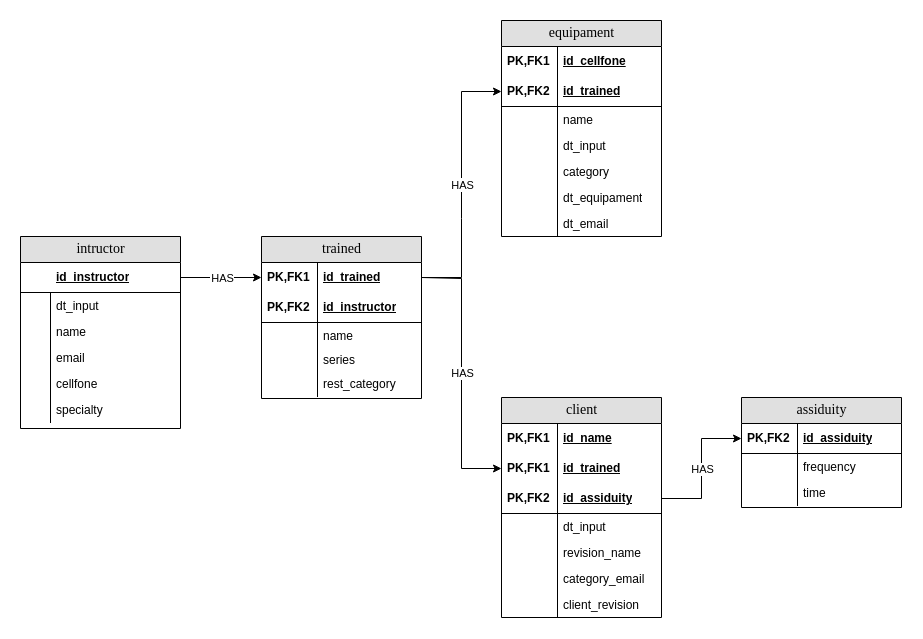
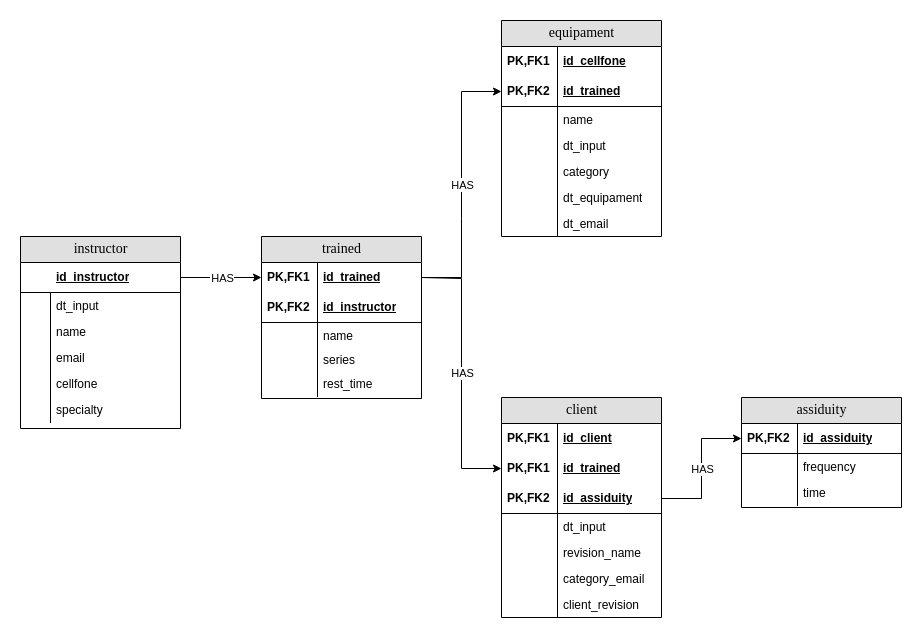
- <mxCell id="13" value="intructor" style="swimlane;html=1;fontStyle=0;childLayout=stackLayout;horizontal=1;startSize=26;fillColor=#e0e0e0;horizontalStack=0;resizeParent=1;resizeLast=0;collapsible=1;marginBottom=0;swimlaneFillColor=#ffffff;align=center;rounded=0;shadow=0;comic=0;labelBackgroundColor=none;strokeWidth=1;fontFamily=Verdana;fontSize=14" parent="1" vertex="1"><mxGeometry x="20" y="236" width="160" height="192" as="geometry" /></mxCell>
+ <mxCell id="13" value="instructor" style="swimlane;html=1;fontStyle=0;childLayout=stackLayout;horizontal=1;startSize=26;fillColor=#e0e0e0;horizontalStack=0;resizeParent=1;resizeLast=0;collapsible=1;marginBottom=0;swimlaneFillColor=#ffffff;align=center;rounded=0;shadow=0;comic=0;labelBackgroundColor=none;strokeWidth=1;fontFamily=Verdana;fontSize=14" parent="1" vertex="1"><mxGeometry x="20" y="236" width="160" height="192" as="geometry" /></mxCell>
- <mxCell id="11" value="rest_category" style="shape=partialRectangle;top=0;left=0;right=0;bottom=0;html=1;align=left;verticalAlign=top;fillColor=none;spacingLeft=60;spacingRight=4;whiteSpace=wrap;overflow=hidden;rotatable=0;points=[[0,0.5],[1,0.5]];portConstraint=eastwest;dropTarget=0;" vertex="1" parent="2"><mxGeometry y="134" width="160" height="26" as="geometry" /></mxCell>
+ <mxCell id="11" value="rest_time" style="shape=partialRectangle;top=0;left=0;right=0;bottom=0;html=1;align=left;verticalAlign=top;fillColor=none;spacingLeft=60;spacingRight=4;whiteSpace=wrap;overflow=hidden;rotatable=0;points=[[0,0.5],[1,0.5]];portConstraint=eastwest;dropTarget=0;" vertex="1" parent="2"><mxGeometry y="134" width="160" height="26" as="geometry" /></mxCell>
- <mxCell id="41" value="id_name" style="shape=partialRectangle;top=0;left=0;right=0;bottom=0;html=1;align=left;verticalAlign=middle;fillColor=none;spacingLeft=60;spacingRight=4;whiteSpace=wrap;overflow=hidden;rotatable=0;points=[[0,0.5],[1,0.5]];portConstraint=eastwest;dropTarget=0;fontStyle=5;" vertex="1" parent="40"><mxGeometry y="26" width="160" height="30" as="geometry" /></mxCell>
+ <mxCell id="41" value="id_client" style="shape=partialRectangle;top=0;left=0;right=0;bottom=0;html=1;align=left;verticalAlign=middle;fillColor=none;spacingLeft=60;spacingRight=4;whiteSpace=wrap;overflow=hidden;rotatable=0;points=[[0,0.5],[1,0.5]];portConstraint=eastwest;dropTarget=0;fontStyle=5;" vertex="1" parent="40"><mxGeometry y="26" width="160" height="30" as="geometry" /></mxCell>
